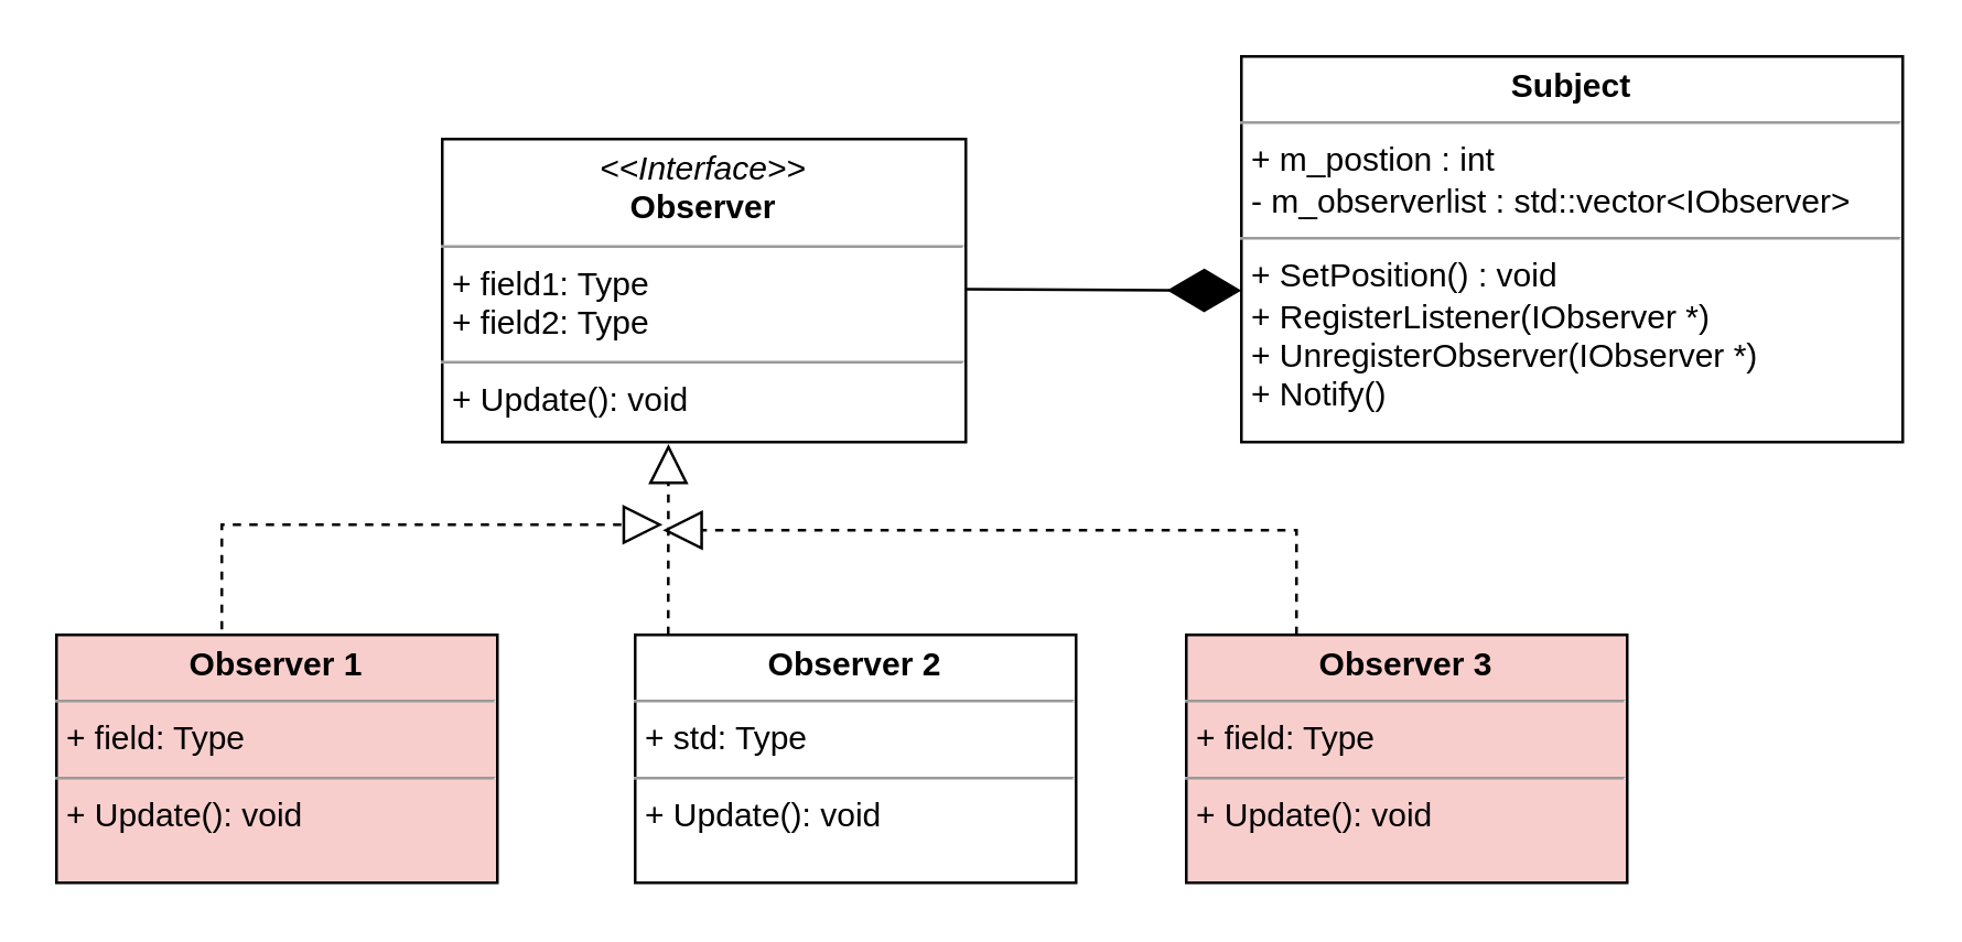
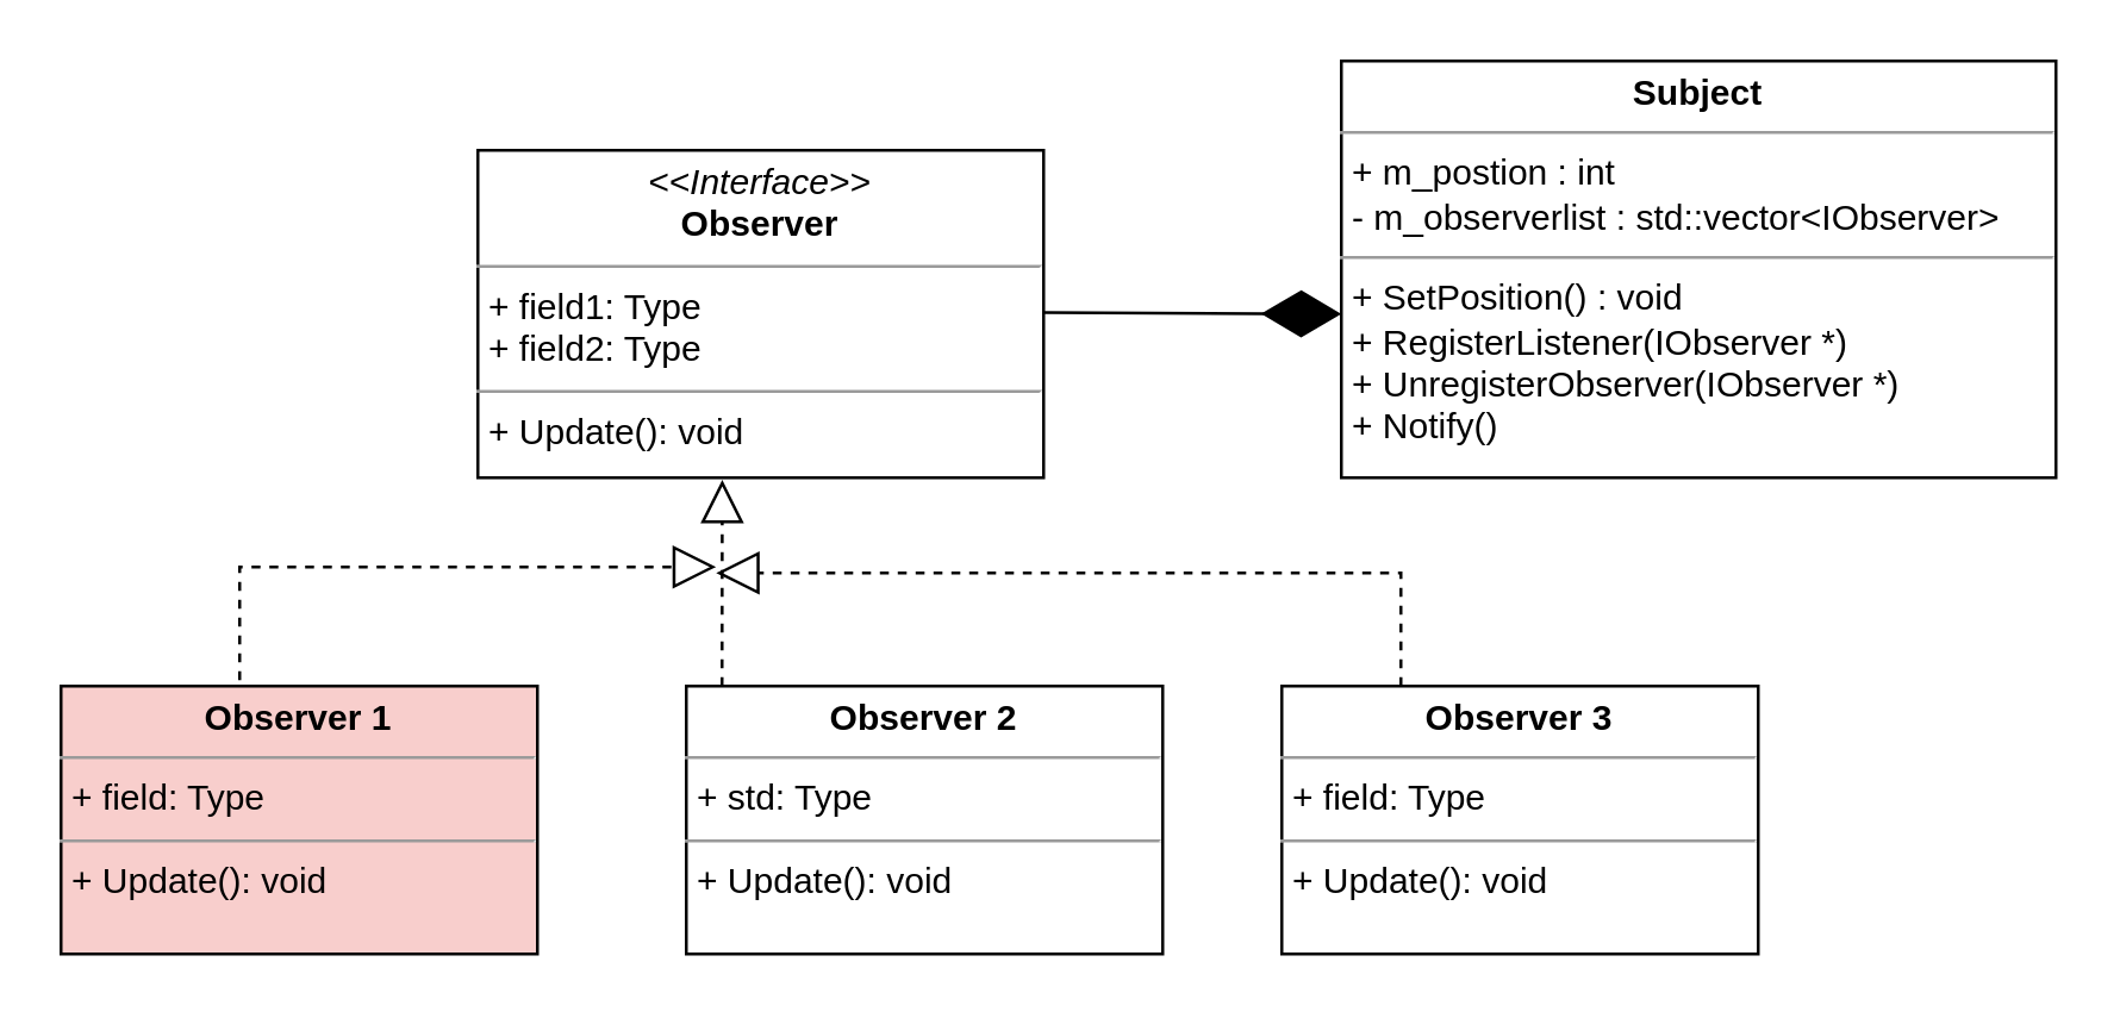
- <mxCell id="5" value="&lt;p style=&quot;margin: 0px ; margin-top: 4px ; text-align: center&quot;&gt;&lt;b&gt;Observer 3&lt;/b&gt;&lt;/p&gt;&lt;hr size=&quot;1&quot;&gt;&lt;p style=&quot;margin: 0px ; margin-left: 4px&quot;&gt;+ field: Type&lt;/p&gt;&lt;hr size=&quot;1&quot;&gt;&lt;p style=&quot;margin: 0px ; margin-left: 4px&quot;&gt;+ Update(): void&lt;/p&gt;" style="verticalAlign=top;align=left;overflow=fill;fontSize=12;fontFamily=Helvetica;html=1;fillColor=#f8cecc;" vertex="1" parent="1"><mxGeometry x="430" y="230" width="160" height="90" as="geometry" /></mxCell>
+ <mxCell id="5" value="&lt;p style=&quot;margin: 0px ; margin-top: 4px ; text-align: center&quot;&gt;&lt;b&gt;Observer 3&lt;/b&gt;&lt;/p&gt;&lt;hr size=&quot;1&quot;&gt;&lt;p style=&quot;margin: 0px ; margin-left: 4px&quot;&gt;+ field: Type&lt;/p&gt;&lt;hr size=&quot;1&quot;&gt;&lt;p style=&quot;margin: 0px ; margin-left: 4px&quot;&gt;+ Update(): void&lt;/p&gt;" style="verticalAlign=top;align=left;overflow=fill;fontSize=12;fontFamily=Helvetica;html=1;" vertex="1" parent="1"><mxGeometry x="430" y="230" width="160" height="90" as="geometry" /></mxCell>
